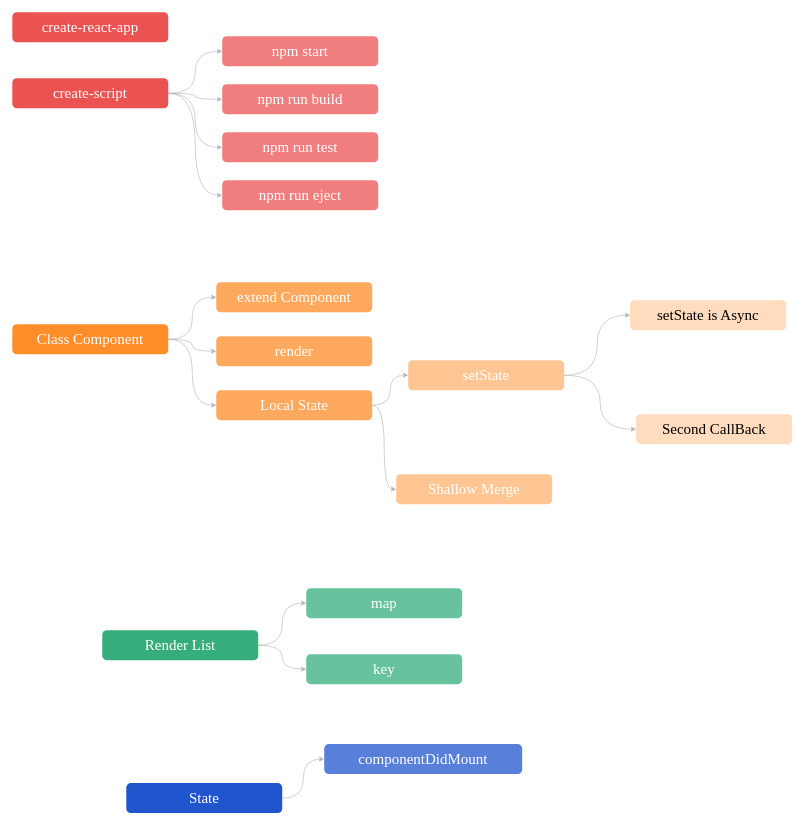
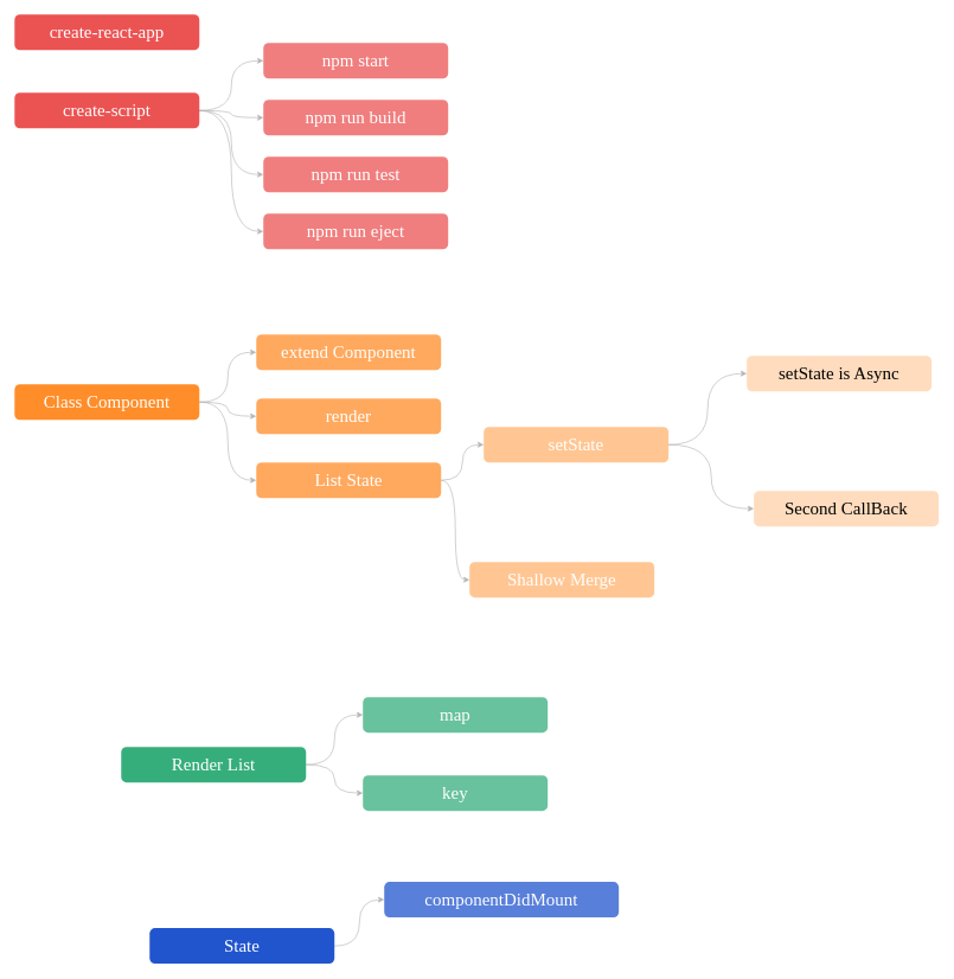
- <mxCell id="20" value="Local State" style="rounded=1;whiteSpace=wrap;html=1;fontFamily=Comfortaa;fontSource=https%3A%2F%2Ffonts.googleapis.com%2Fcss%3Ffamily%3DComfortaa;strokeColor=none;fillColor=#FF8D29;fontColor=#FFFFFF;fontSize=25;opacity=75;" parent="1" vertex="1"><mxGeometry x="360" y="650" width="260" height="50" as="geometry" /></mxCell>
+ <mxCell id="20" value="List State" style="rounded=1;whiteSpace=wrap;html=1;fontFamily=Comfortaa;fontSource=https%3A%2F%2Ffonts.googleapis.com%2Fcss%3Ffamily%3DComfortaa;strokeColor=none;fillColor=#FF8D29;fontColor=#FFFFFF;fontSize=25;opacity=75;" parent="1" vertex="1"><mxGeometry x="360" y="650" width="260" height="50" as="geometry" /></mxCell>
